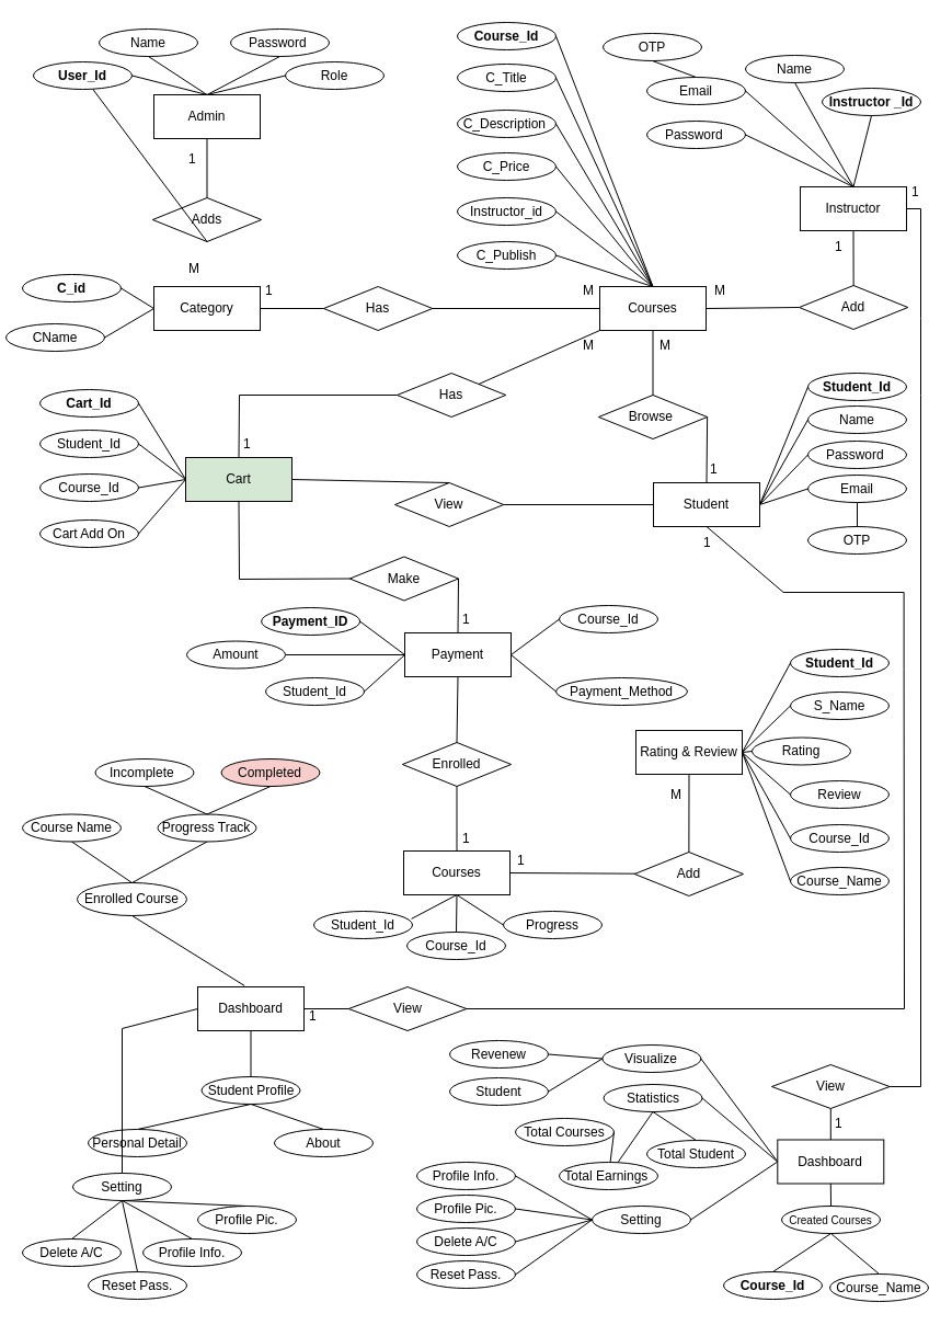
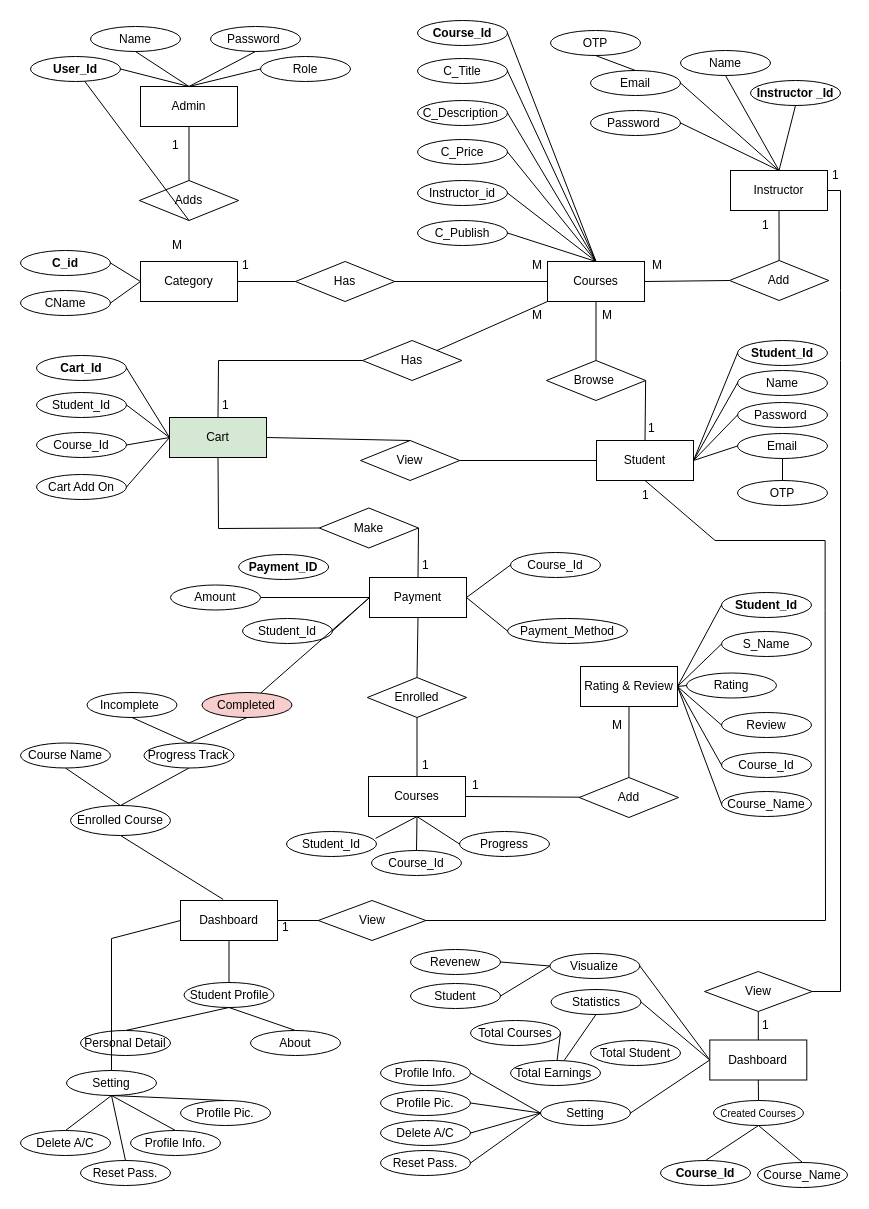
- <mxCell id="11" value="&lt;span style=&quot;color: rgb(0, 0, 0); font-family: Helvetica; font-size: 12px; font-style: normal; font-variant-ligatures: normal; font-variant-caps: normal; font-weight: 400; letter-spacing: normal; orphans: 2; text-align: center; text-indent: 0px; text-transform: none; widows: 2; word-spacing: 0px; -webkit-text-stroke-width: 0px; white-space: normal; background-color: rgb(251, 251, 251); text-decoration-thickness: initial; text-decoration-style: initial; text-decoration-color: initial; display: inline !important; float: none;&quot;&gt;CName&lt;/span&gt;" style="ellipse;whiteSpace=wrap;html=1;align=center;" parent="1" vertex="1"><mxGeometry x="5" y="295" width="90" height="25" as="geometry" /></mxCell>
+ <mxCell id="11" value="&lt;span style=&quot;color: rgb(0, 0, 0); font-family: Helvetica; font-size: 12px; font-style: normal; font-variant-ligatures: normal; font-variant-caps: normal; font-weight: 400; letter-spacing: normal; orphans: 2; text-align: center; text-indent: 0px; text-transform: none; widows: 2; word-spacing: 0px; -webkit-text-stroke-width: 0px; white-space: normal; background-color: rgb(251, 251, 251); text-decoration-thickness: initial; text-decoration-style: initial; text-decoration-color: initial; display: inline !important; float: none;&quot;&gt;CName&lt;/span&gt;" style="ellipse;whiteSpace=wrap;html=1;align=center;" parent="1" vertex="1"><mxGeometry y="290" width="90" height="25" as="geometry" x="20" /></mxCell>
- <mxCell id="67" value="" style="endArrow=none;html=1;rounded=0;exitX=0;exitY=0.5;exitDx=0;exitDy=0;entryX=1;entryY=0.5;entryDx=0;entryDy=0;" parent="1" source="59" target="63" edge="1"><mxGeometry relative="1" as="geometry"><mxPoint x="431" y="587" as="sourcePoint" /><mxPoint x="325" y="547" as="targetPoint" /></mxGeometry></mxCell>
+ <mxCell id="67" value="" style="endArrow=none;html=1;rounded=0;exitX=0;exitY=0.5;exitDx=0;exitDy=0;" parent="1" source="59" target="125" edge="1"><mxGeometry relative="1" as="geometry"><mxPoint x="431" y="587" as="sourcePoint" /><mxPoint x="325" y="547" as="targetPoint" /></mxGeometry></mxCell>
- <mxCell id="140" value="" style="endArrow=none;html=1;rounded=0;exitX=0.5;exitY=0;exitDx=0;exitDy=0;entryX=0.5;entryY=1;entryDx=0;entryDy=0;" parent="1" source="104" target="100" edge="1"><mxGeometry relative="1" as="geometry"><mxPoint x="670" y="1085" as="sourcePoint" /><mxPoint x="739" y="1090" as="targetPoint" /></mxGeometry></mxCell>
